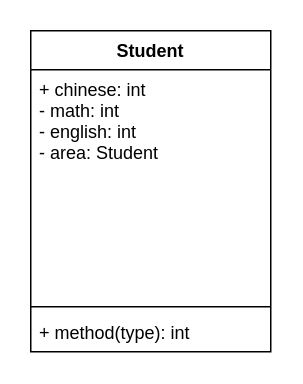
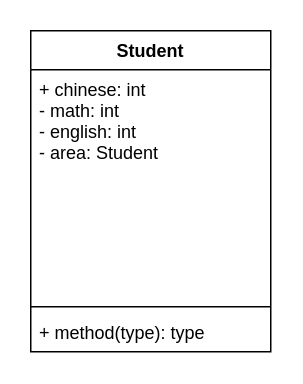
- <mxCell id="5" value="+ method(type): int" style="text;strokeColor=none;fillColor=none;align=left;verticalAlign=top;spacingLeft=4;spacingRight=4;overflow=hidden;rotatable=0;points=[[0,0.5],[1,0.5]];portConstraint=eastwest;" vertex="1" parent="2"><mxGeometry y="188" width="160" height="26" as="geometry" /></mxCell>
+ <mxCell id="5" value="+ method(type): type" style="text;strokeColor=none;fillColor=none;align=left;verticalAlign=top;spacingLeft=4;spacingRight=4;overflow=hidden;rotatable=0;points=[[0,0.5],[1,0.5]];portConstraint=eastwest;" vertex="1" parent="2"><mxGeometry y="188" width="160" height="26" as="geometry" /></mxCell>
